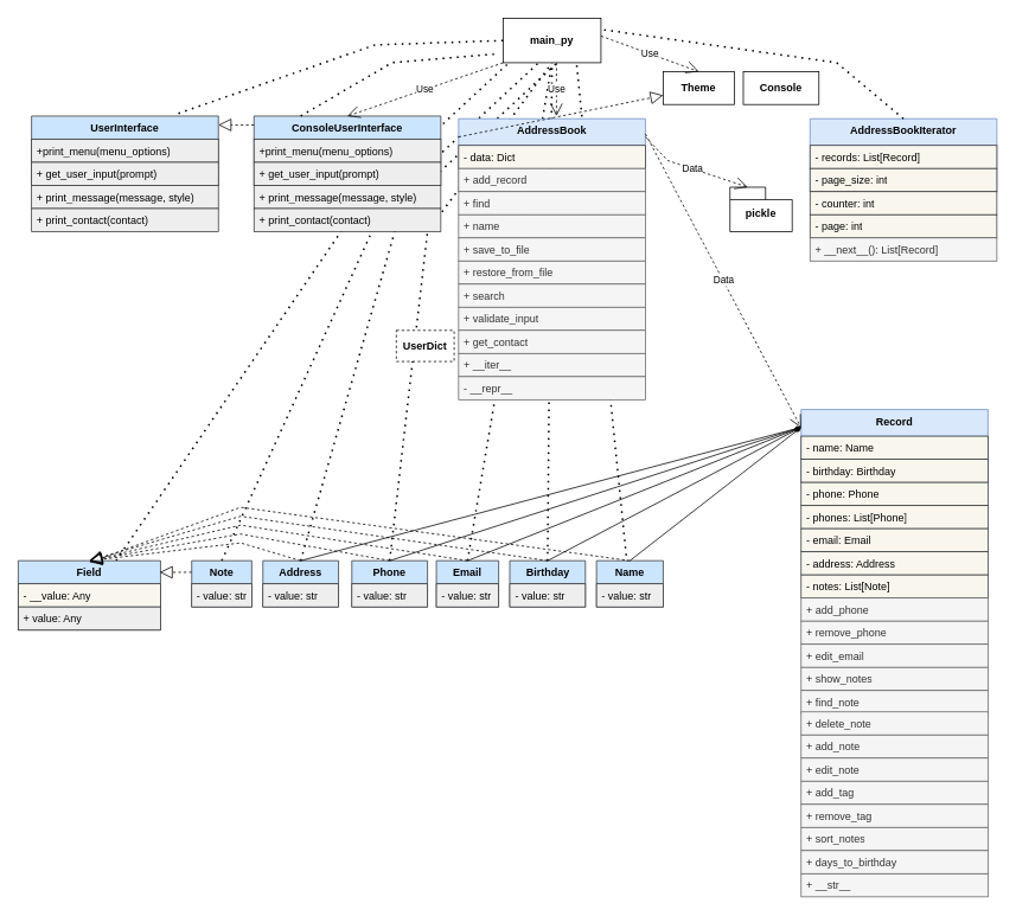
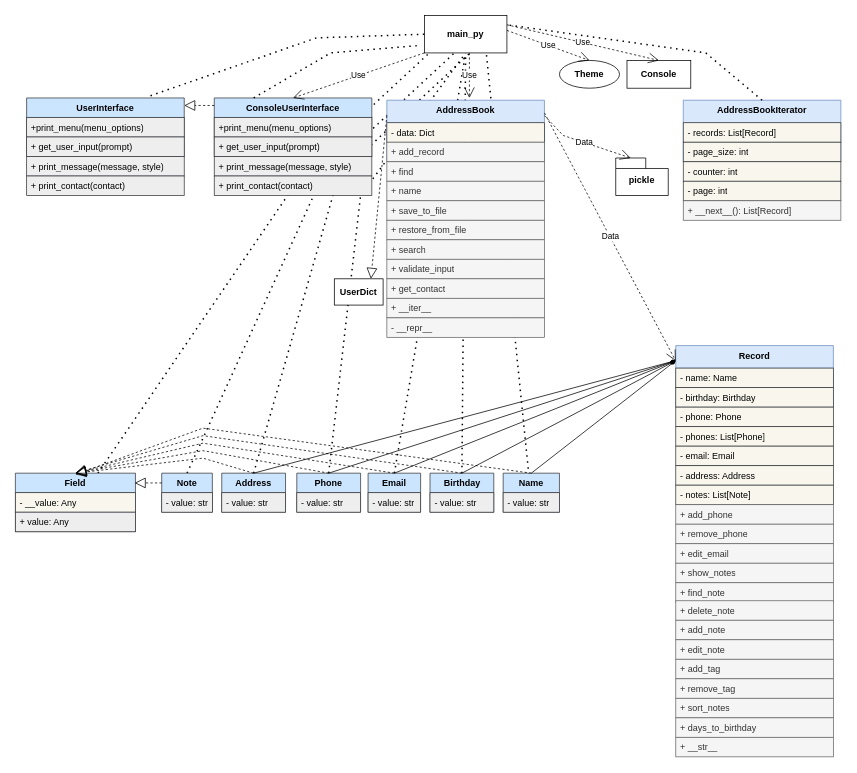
+ <mxCell id="87" value="Use" style="endArrow=open;endSize=12;dashed=1;html=1;rounded=0;entryX=0.5;entryY=0;entryDx=0;entryDy=0;exitX=1;exitY=0.25;exitDx=0;exitDy=0;" edge="1" parent="1" source="10" target="74"><mxGeometry width="160" relative="1" as="geometry"><mxPoint x="690" y="30" as="sourcePoint" /><mxPoint x="800" y="70" as="targetPoint" /><Array as="points" /><mxPoint as="offset" /></mxGeometry></mxCell>
- <mxCell id="73" value="&lt;b&gt;Theme&lt;/b&gt;" style="html=1;dropTarget=0;whiteSpace=wrap;" vertex="1" parent="1"><mxGeometry x="745" y="80" width="80" height="37" as="geometry" /></mxCell>
+ <mxCell id="73" value="&lt;b&gt;Theme&lt;/b&gt;" style="ellipse;html=1;dropTarget=0;whiteSpace=wrap;" vertex="1" parent="1"><mxGeometry x="745" y="80" width="80" height="37" as="geometry" /></mxCell>
- <mxCell id="71" value="" style="endArrow=block;dashed=1;endFill=0;endSize=12;html=1;rounded=0;exitX=0;exitY=0.25;exitDx=0;exitDy=0;" edge="1" parent="1" source="11" target="73"><mxGeometry width="160" relative="1" as="geometry"><mxPoint x="515" y="384" as="sourcePoint" /><mxPoint x="695" y="270" as="targetPoint" /></mxGeometry></mxCell>
+ <mxCell id="71" value="" style="endArrow=block;dashed=1;endFill=0;endSize=12;html=1;rounded=0;entryX=0.75;entryY=0;entryDx=0;entryDy=0;exitX=0;exitY=0.25;exitDx=0;exitDy=0;" edge="1" parent="1" source="11" target="70"><mxGeometry width="160" relative="1" as="geometry"><mxPoint x="515" y="384" as="sourcePoint" /><mxPoint x="695" y="270" as="targetPoint" /></mxGeometry></mxCell>
- <mxCell id="70" value="&lt;b&gt;UserDict&lt;/b&gt;" style="html=1;dropTarget=0;whiteSpace=wrap;dashed=1;" vertex="1" parent="1"><mxGeometry x="445" y="371" width="65" height="35" as="geometry" /></mxCell>
+ <mxCell id="70" value="&lt;b&gt;UserDict&lt;/b&gt;" style="html=1;dropTarget=0;whiteSpace=wrap;" vertex="1" parent="1"><mxGeometry x="445" y="371" width="65" height="35" as="geometry" /></mxCell>
